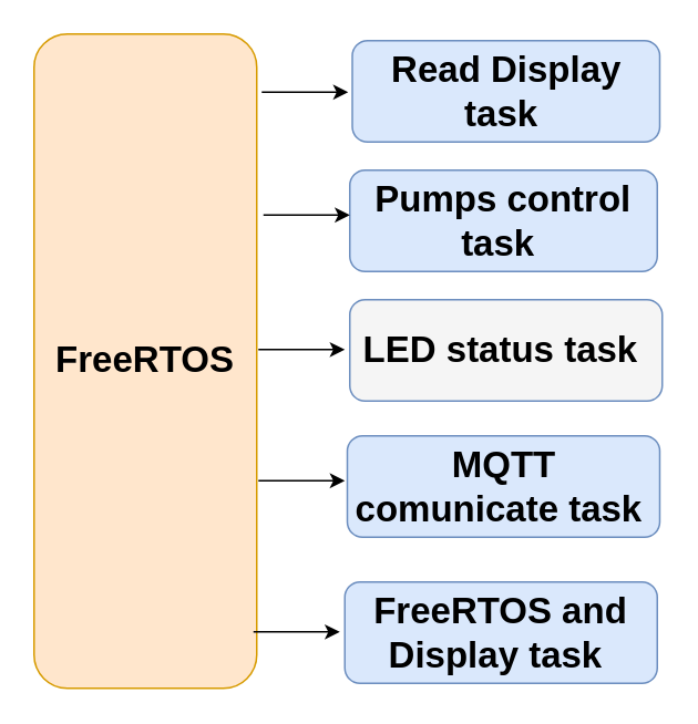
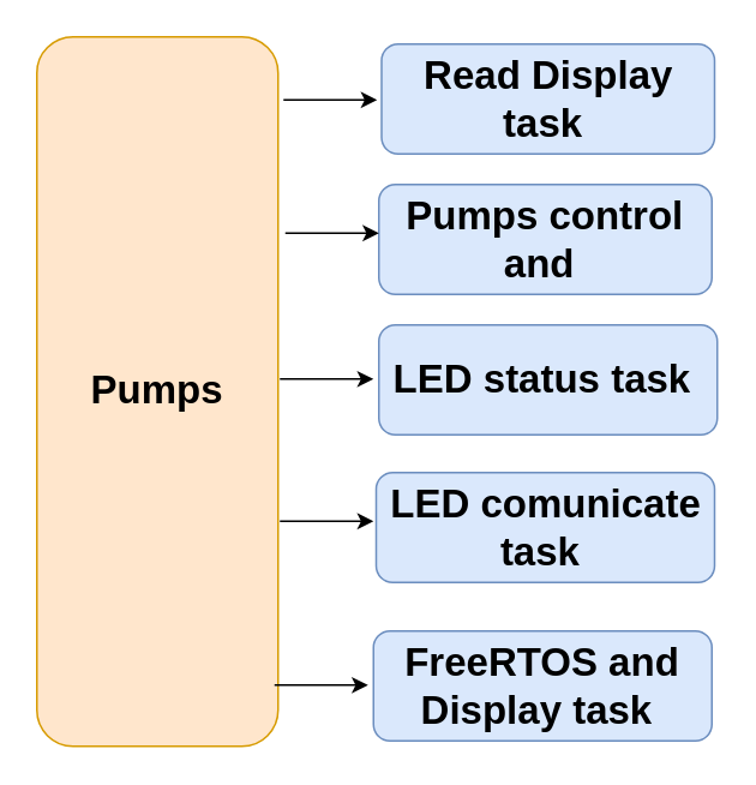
- <mxCell id="4" value="&lt;b&gt;Pumps control task&amp;nbsp;&lt;/b&gt;" style="rounded=1;whiteSpace=wrap;html=1;labelBackgroundColor=none;comic=0;fontFamily=Helvetica;fontSize=22;strokeColor=#6c8ebf;fillColor=#dae8fc;" vertex="1" parent="1"><mxGeometry x="210" y="102" width="185" height="61" as="geometry" /></mxCell>
+ <mxCell id="4" value="&lt;b&gt;Pumps control and&amp;nbsp;&lt;/b&gt;" style="rounded=1;whiteSpace=wrap;html=1;labelBackgroundColor=none;comic=0;fontFamily=Helvetica;fontSize=22;strokeColor=#6c8ebf;fillColor=#dae8fc;" vertex="1" parent="1"><mxGeometry x="210" y="102" width="185" height="61" as="geometry" /></mxCell>
- <mxCell id="5" value="&lt;b&gt;LED status task&amp;nbsp;&lt;/b&gt;" style="rounded=1;whiteSpace=wrap;html=1;labelBackgroundColor=none;comic=0;fontFamily=Helvetica;fontSize=22;strokeColor=#6c8ebf;fillColor=#f5f5f5;" vertex="1" parent="1"><mxGeometry x="210" y="180" width="188" height="61" as="geometry" /></mxCell>
+ <mxCell id="5" value="&lt;b&gt;LED status task&amp;nbsp;&lt;/b&gt;" style="rounded=1;whiteSpace=wrap;html=1;labelBackgroundColor=none;comic=0;fontFamily=Helvetica;fontSize=22;strokeColor=#6c8ebf;fillColor=#dae8fc;" vertex="1" parent="1"><mxGeometry x="210" y="180" width="188" height="61" as="geometry" /></mxCell>
- <mxCell id="2" value="&lt;b&gt;FreeRTOS&lt;/b&gt;" style="rounded=1;whiteSpace=wrap;html=1;labelBackgroundColor=none;comic=0;fontFamily=Helvetica;fontSize=22;strokeColor=#d79b00;fillColor=#ffe6cc;" vertex="1" parent="1"><mxGeometry x="20" y="20" width="134" height="394" as="geometry" /></mxCell>
+ <mxCell id="2" value="&lt;b&gt;Pumps&lt;/b&gt;" style="rounded=1;whiteSpace=wrap;html=1;labelBackgroundColor=none;comic=0;fontFamily=Helvetica;fontSize=22;strokeColor=#d79b00;fillColor=#ffe6cc;" vertex="1" parent="1"><mxGeometry x="20" y="20" width="134" height="394" as="geometry" /></mxCell>
- <mxCell id="6" value="&lt;b&gt;MQTT comunicate task&amp;nbsp;&lt;/b&gt;" style="rounded=1;whiteSpace=wrap;html=1;labelBackgroundColor=none;comic=0;fontFamily=Helvetica;fontSize=22;strokeColor=#6c8ebf;fillColor=#dae8fc;" vertex="1" parent="1"><mxGeometry x="208.5" y="262" width="188" height="61" as="geometry" /></mxCell>
+ <mxCell id="6" value="&lt;b&gt;LED comunicate task&amp;nbsp;&lt;/b&gt;" style="rounded=1;whiteSpace=wrap;html=1;labelBackgroundColor=none;comic=0;fontFamily=Helvetica;fontSize=22;strokeColor=#6c8ebf;fillColor=#dae8fc;" vertex="1" parent="1"><mxGeometry x="208.5" y="262" width="188" height="61" as="geometry" /></mxCell>
